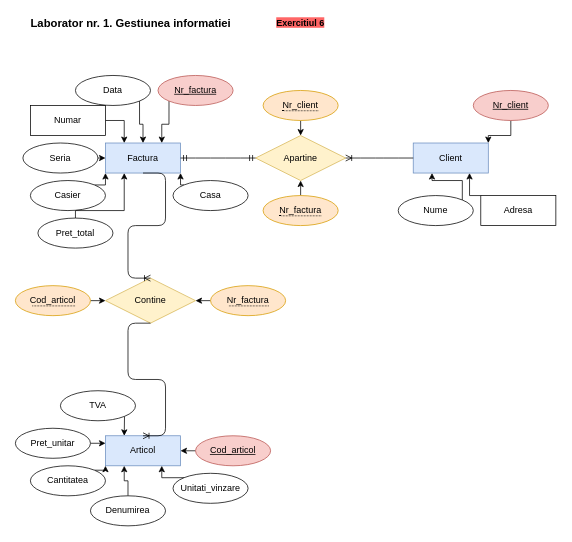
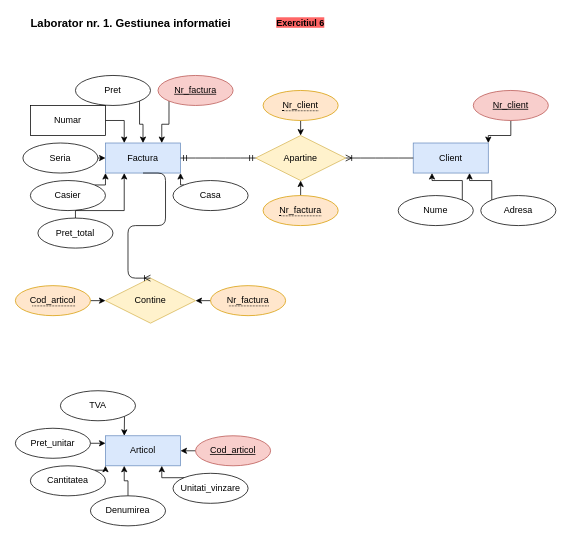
- <mxCell id="24" value="Data" style="ellipse;whiteSpace=wrap;html=1;align=center;direction=west;" parent="1" vertex="1"><mxGeometry x="100" y="100" width="100" height="40" as="geometry" /></mxCell>
+ <mxCell id="24" value="Pret" style="ellipse;whiteSpace=wrap;html=1;align=center;direction=west;" parent="1" vertex="1"><mxGeometry x="100" y="100" width="100" height="40" as="geometry" /></mxCell>
- <mxCell id="12" value="Adresa" style="whiteSpace=wrap;html=1;align=center;rounded=0;" parent="1" vertex="1"><mxGeometry x="640" y="260" width="100" height="40" as="geometry" /></mxCell>
+ <mxCell id="12" value="Adresa" style="ellipse;whiteSpace=wrap;html=1;align=center;" parent="1" vertex="1"><mxGeometry x="640" y="260" width="100" height="40" as="geometry" /></mxCell>
- <mxCell id="8" value="" style="edgeStyle=entityRelationEdgeStyle;fontSize=12;html=1;endArrow=ERoneToMany;entryX=0.5;entryY=0;entryDx=0;entryDy=0;exitX=0.5;exitY=1;exitDx=0;exitDy=0;" parent="1" source="6" target="4" edge="1"><mxGeometry width="100" height="100" relative="1" as="geometry"><mxPoint x="208" y="409" as="sourcePoint" /><mxPoint x="205" y="540" as="targetPoint" /></mxGeometry></mxCell>
